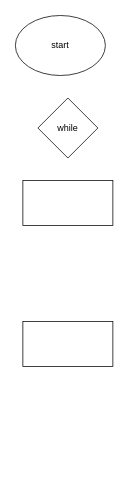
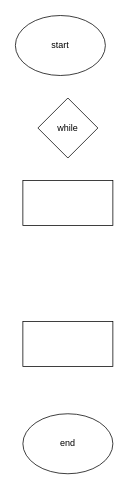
+ <mxCell id="3" value="end" style="ellipse;whiteSpace=wrap;html=1;" vertex="1" parent="1"><mxGeometry x="30" y="551" width="120" height="80" as="geometry" /></mxCell>
